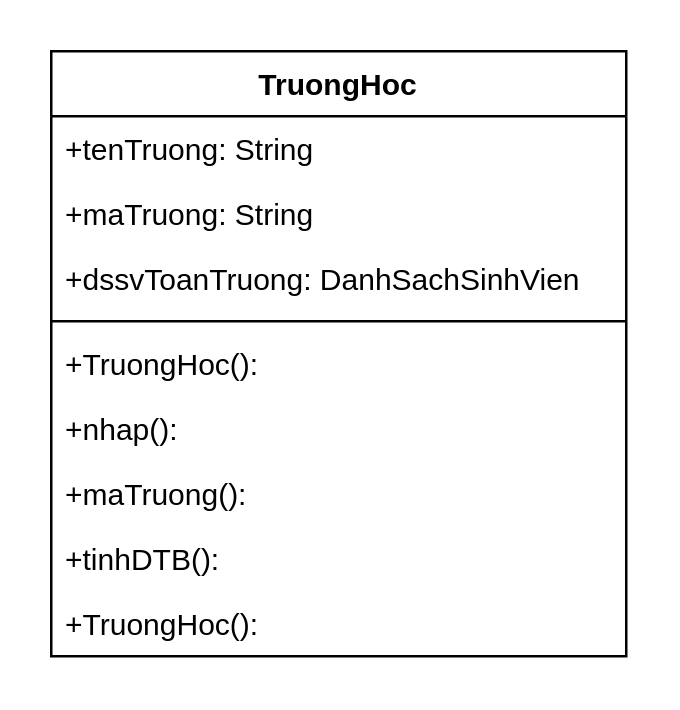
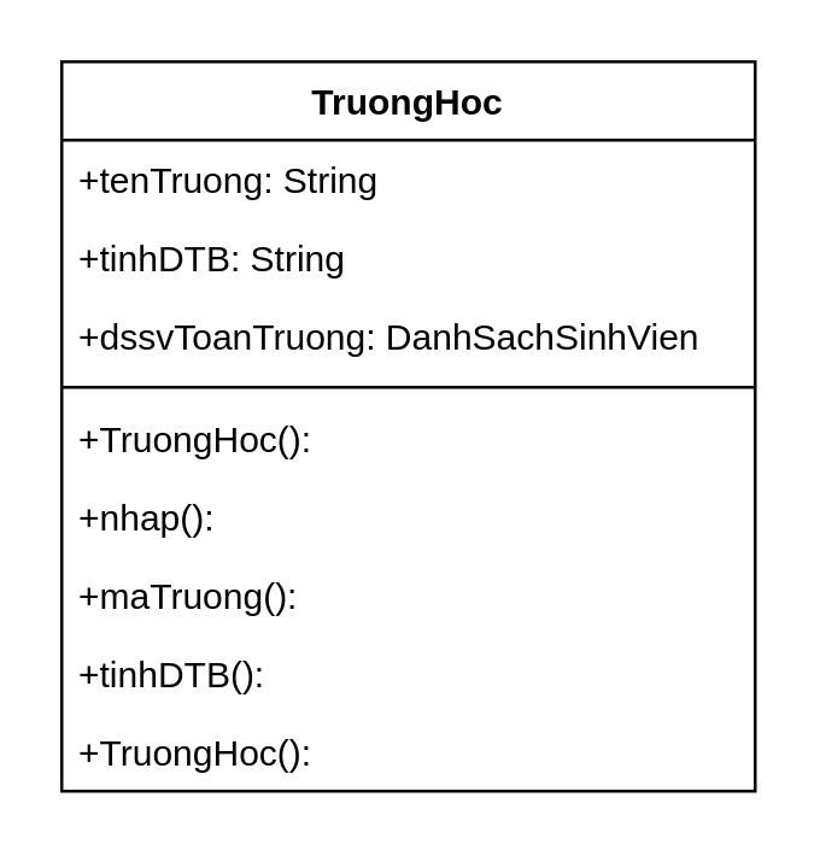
- <mxCell id="4" value="+maTruong: String" style="text;strokeColor=none;fillColor=none;align=left;verticalAlign=top;spacingLeft=4;spacingRight=4;overflow=hidden;rotatable=0;points=[[0,0.5],[1,0.5]];portConstraint=eastwest;" vertex="1" parent="2"><mxGeometry y="52" width="230" height="26" as="geometry" /></mxCell>
+ <mxCell id="4" value="+tinhDTB: String" style="text;strokeColor=none;fillColor=none;align=left;verticalAlign=top;spacingLeft=4;spacingRight=4;overflow=hidden;rotatable=0;points=[[0,0.5],[1,0.5]];portConstraint=eastwest;" vertex="1" parent="2"><mxGeometry y="52" width="230" height="26" as="geometry" /></mxCell>
